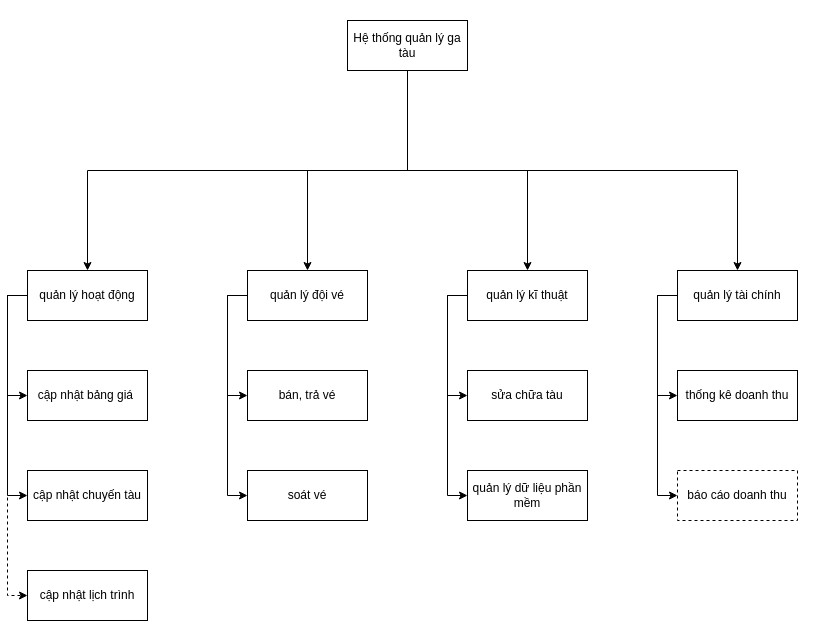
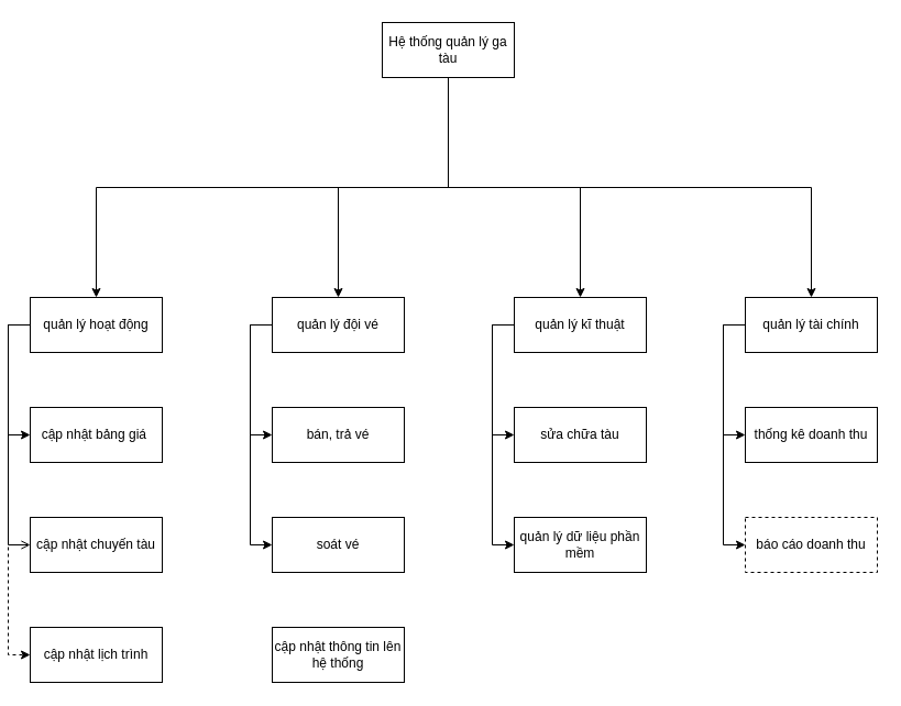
- <mxCell id="18" style="edgeStyle=orthogonalEdgeStyle;rounded=0;orthogonalLoop=1;jettySize=auto;html=1;exitX=0;exitY=0.5;exitDx=0;exitDy=0;entryX=0;entryY=0.5;entryDx=0;entryDy=0;" edge="1" parent="1" source="20" target="21"><mxGeometry relative="1" as="geometry" /></mxCell>
+ <mxCell id="18" style="edgeStyle=orthogonalEdgeStyle;rounded=0;orthogonalLoop=1;jettySize=auto;html=1;exitX=0;exitY=0.5;exitDx=0;exitDy=0;entryX=0;entryY=0.5;entryDx=0;entryDy=0;endArrow=open;" edge="1" parent="1" source="20" target="21"><mxGeometry relative="1" as="geometry" /></mxCell>
+ <mxCell id="10" value="cập nhật thông tin lên hệ thống" style="rounded=0;whiteSpace=wrap;html=1;" vertex="1" parent="1"><mxGeometry x="240" y="570" width="120" height="50" as="geometry" /></mxCell>
